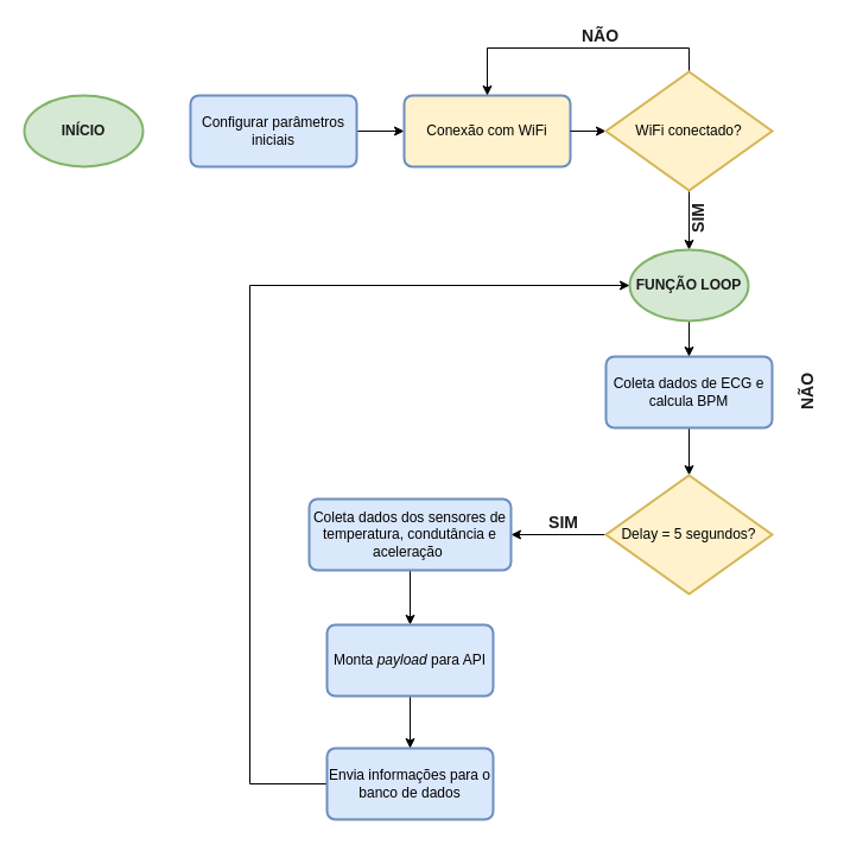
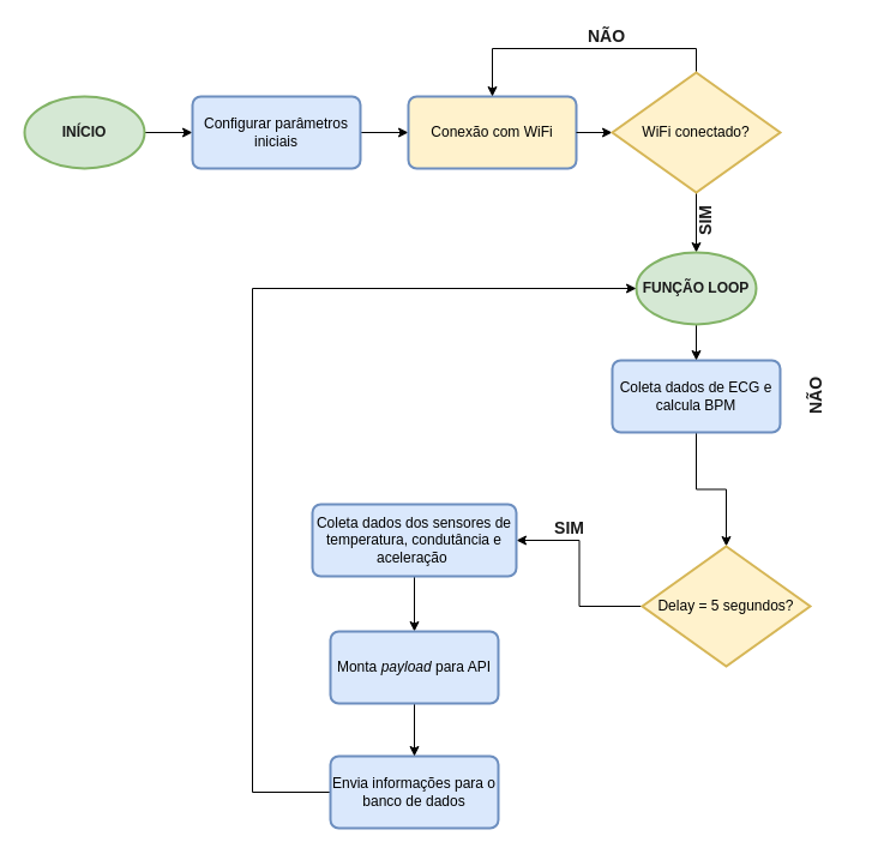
+ <mxCell id="2" value="" style="edgeStyle=orthogonalEdgeStyle;rounded=0;orthogonalLoop=1;jettySize=auto;html=1;fontSize=14;fontColor=#1A1A1A;" edge="1" parent="1" source="3" target="5"><mxGeometry relative="1" as="geometry" /></mxCell>
- <mxCell id="16" value="Delay = 5 segundos?" style="strokeWidth=2;html=1;shape=mxgraph.flowchart.decision;whiteSpace=wrap;fillColor=#fff2cc;strokeColor=#d6b656;" vertex="1" parent="1"><mxGeometry x="510" y="400" width="140" height="100" as="geometry" /></mxCell>
+ <mxCell id="16" value="Delay = 5 segundos?" style="strokeWidth=2;html=1;shape=mxgraph.flowchart.decision;whiteSpace=wrap;fillColor=#fff2cc;strokeColor=#d6b656;" vertex="1" parent="1"><mxGeometry x="535" y="455" width="140" height="100" as="geometry" /></mxCell>
